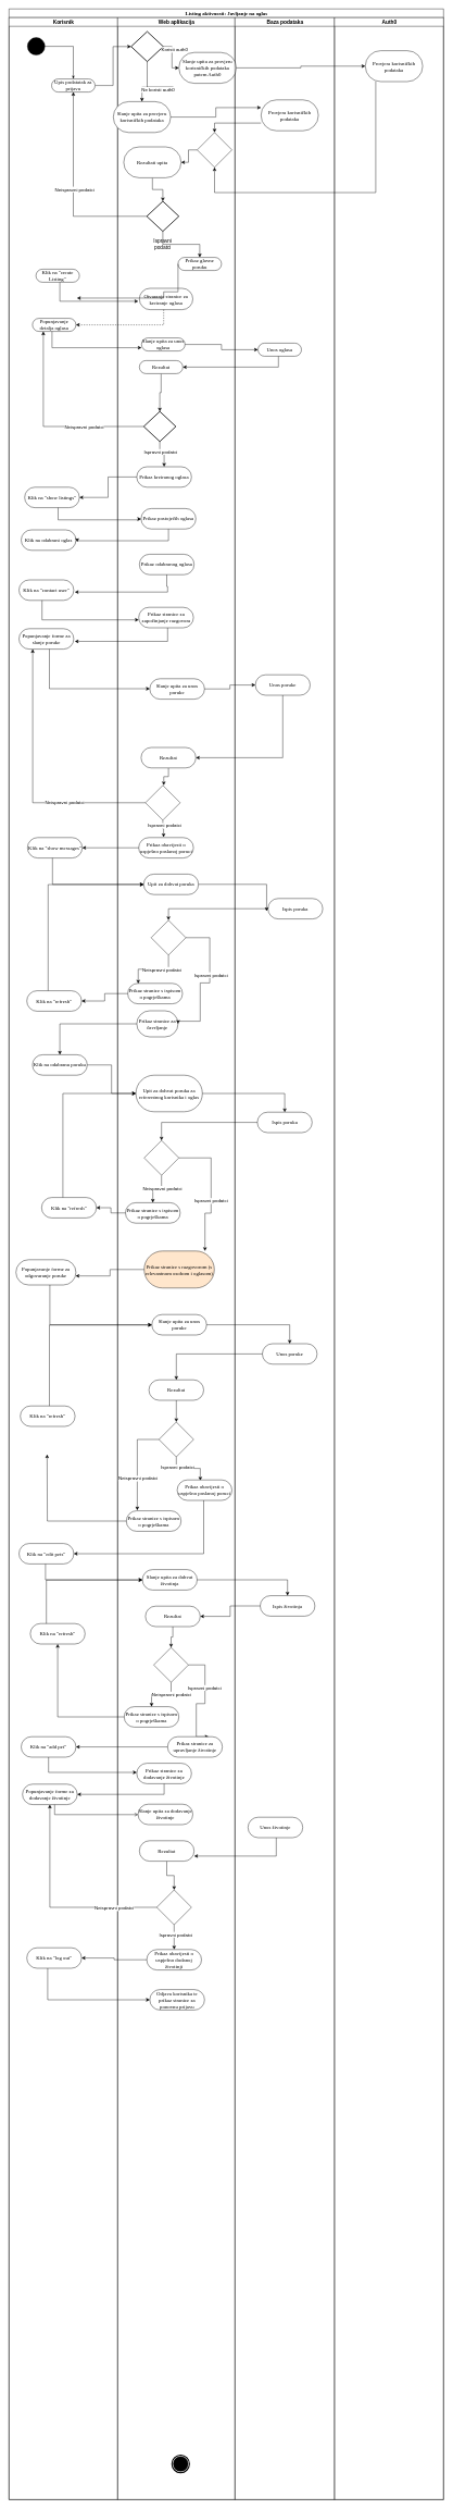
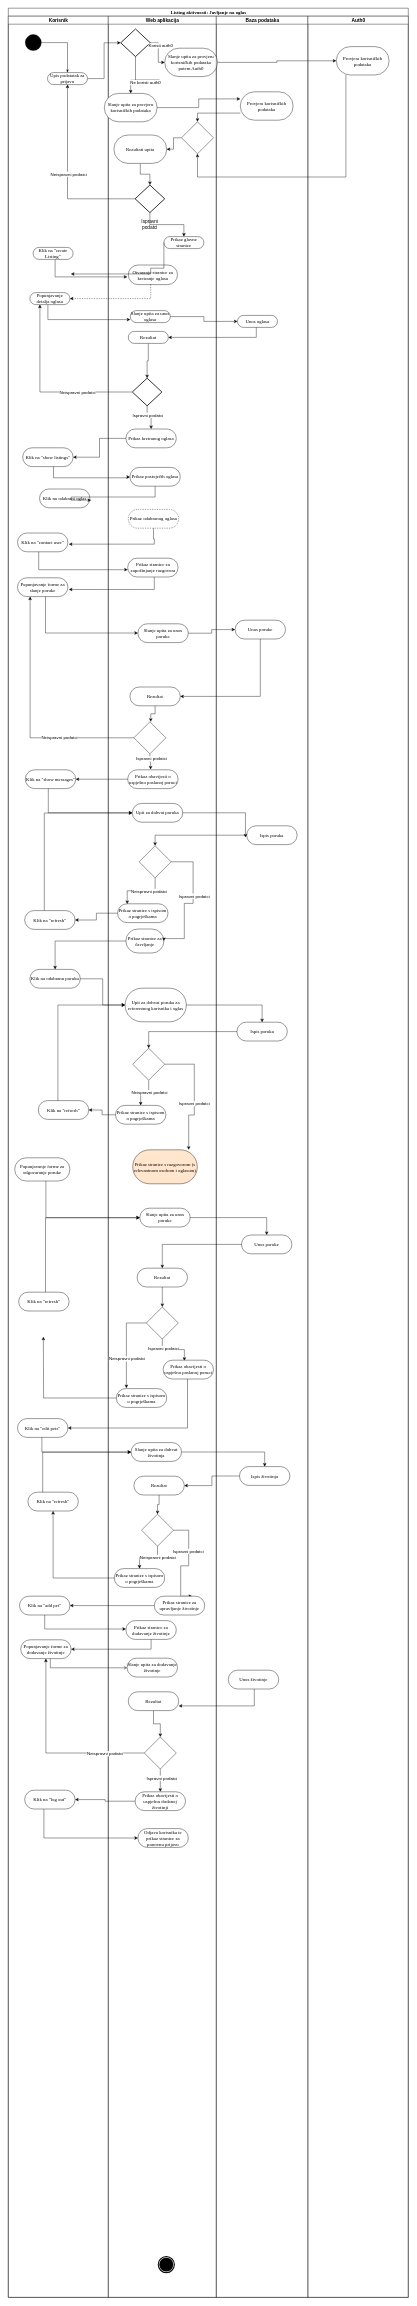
- <mxCell id="30" value="Prikaz glavne poruku" style="rounded=1;whiteSpace=wrap;html=1;shadow=0;comic=0;labelBackgroundColor=none;strokeWidth=1;fontFamily=Verdana;fontSize=12;align=center;arcSize=50;" parent="26" vertex="1"><mxGeometry x="139" y="551" width="100" height="30" as="geometry" /></mxCell>
+ <mxCell id="30" value="Prikaz glavne stranice" style="rounded=1;whiteSpace=wrap;html=1;shadow=0;comic=0;labelBackgroundColor=none;strokeWidth=1;fontFamily=Verdana;fontSize=12;align=center;arcSize=50;" parent="26" vertex="1"><mxGeometry x="139" y="551" width="100" height="30" as="geometry" /></mxCell>
- <mxCell id="12" value="Klik na odabrani oglas" style="rounded=1;whiteSpace=wrap;html=1;shadow=0;comic=0;labelBackgroundColor=none;strokeWidth=1;fontFamily=Verdana;fontSize=12;align=center;arcSize=50;" vertex="1" parent="5"><mxGeometry x="28" y="1177" width="126" height="47" as="geometry" /></mxCell>
+ <mxCell id="12" value="Klik na odabrani oglas" style="rounded=1;whiteSpace=wrap;html=1;shadow=0;comic=0;labelBackgroundColor=none;strokeWidth=1;fontFamily=Verdana;fontSize=12;align=center;arcSize=50;" vertex="1" parent="5"><mxGeometry x="78" y="1182" width="126" height="47" as="geometry" /></mxCell>
- <mxCell id="52" value="Prikaz odabranog oglasa" style="rounded=1;whiteSpace=wrap;html=1;shadow=0;comic=0;labelBackgroundColor=none;strokeWidth=1;fontFamily=Verdana;fontSize=12;align=center;arcSize=50;" vertex="1" parent="26"><mxGeometry x="50" y="1233" width="126" height="47" as="geometry" /></mxCell>
+ <mxCell id="52" value="Prikaz odabranog oglasa" style="rounded=1;whiteSpace=wrap;html=1;shadow=0;comic=0;labelBackgroundColor=none;strokeWidth=1;fontFamily=Verdana;fontSize=12;align=center;arcSize=50;dashed=1;" vertex="1" parent="26"><mxGeometry x="50" y="1233" width="126" height="47" as="geometry" /></mxCell>
- <mxCell id="152" style="edgeStyle=orthogonalEdgeStyle;rounded=0;orthogonalLoop=1;jettySize=auto;html=1;entryX=0.994;entryY=0.643;entryDx=0;entryDy=0;entryPerimeter=0;" edge="1" parent="2" source="62" target="17"><mxGeometry relative="1" as="geometry" /></mxCell>
